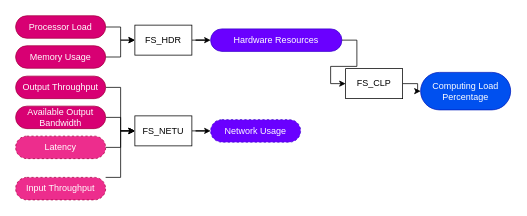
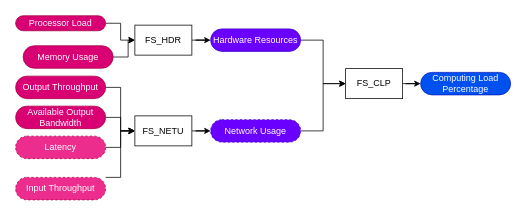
- <mxCell id="3" value="Processor Load" style="rounded=1;whiteSpace=wrap;html=1;fillColor=#d80073;fontColor=#ffffff;strokeColor=#A50040;arcSize=50;" parent="1" vertex="1"><mxGeometry x="20" y="20.5" width="120" height="30" as="geometry" /></mxCell>
+ <mxCell id="3" value="Processor Load" style="rounded=1;whiteSpace=wrap;html=1;fillColor=#d80073;fontColor=#ffffff;strokeColor=#A50040;arcSize=50;" parent="1" vertex="1"><mxGeometry x="20" y="20.5" width="120" height="20" as="geometry" /></mxCell>
- <mxCell id="7" value="Hardware Resources" style="rounded=1;whiteSpace=wrap;html=1;fillColor=#6a00ff;fontColor=#ffffff;strokeColor=#3700CC;arcSize=50;" parent="1" vertex="1"><mxGeometry x="280" y="38" width="175" height="30" as="geometry" /></mxCell>
+ <mxCell id="7" value="Hardware Resources" style="rounded=1;whiteSpace=wrap;html=1;fillColor=#6a00ff;fontColor=#ffffff;strokeColor=#3700CC;arcSize=50;" parent="1" vertex="1"><mxGeometry x="280" y="38" width="120" height="30" as="geometry" /></mxCell>
- <mxCell id="5" value="Memory Usage" style="rounded=1;whiteSpace=wrap;html=1;fillColor=#d80073;fontColor=#ffffff;strokeColor=#A50040;arcSize=50;" parent="1" vertex="1"><mxGeometry x="20" y="60.5" width="120" height="30" as="geometry" /></mxCell>
+ <mxCell id="5" value="Memory Usage" style="rounded=1;whiteSpace=wrap;html=1;fillColor=#d80073;fontColor=#ffffff;strokeColor=#A50040;arcSize=50;" parent="1" vertex="1"><mxGeometry x="30" y="60.5" width="120" height="30" as="geometry" /></mxCell>
- <mxCell id="14" value="Computing Load Percentage" style="rounded=1;whiteSpace=wrap;html=1;fillColor=#0050ef;fontColor=#ffffff;strokeColor=#001DBC;arcSize=50;" parent="1" vertex="1"><mxGeometry x="560" y="96" width="120" height="50" as="geometry" /></mxCell>
+ <mxCell id="14" value="Computing Load Percentage" style="rounded=1;whiteSpace=wrap;html=1;fillColor=#0050ef;fontColor=#ffffff;strokeColor=#001DBC;arcSize=50;" parent="1" vertex="1"><mxGeometry x="560" y="96" width="120" height="30" as="geometry" /></mxCell>
+ <mxCell id="12" style="edgeStyle=orthogonalEdgeStyle;rounded=0;orthogonalLoop=1;jettySize=auto;html=1;entryX=0;entryY=0.5;entryDx=0;entryDy=0;" parent="1" source="13" target="21" edge="1"><mxGeometry relative="1" as="geometry" /></mxCell>
